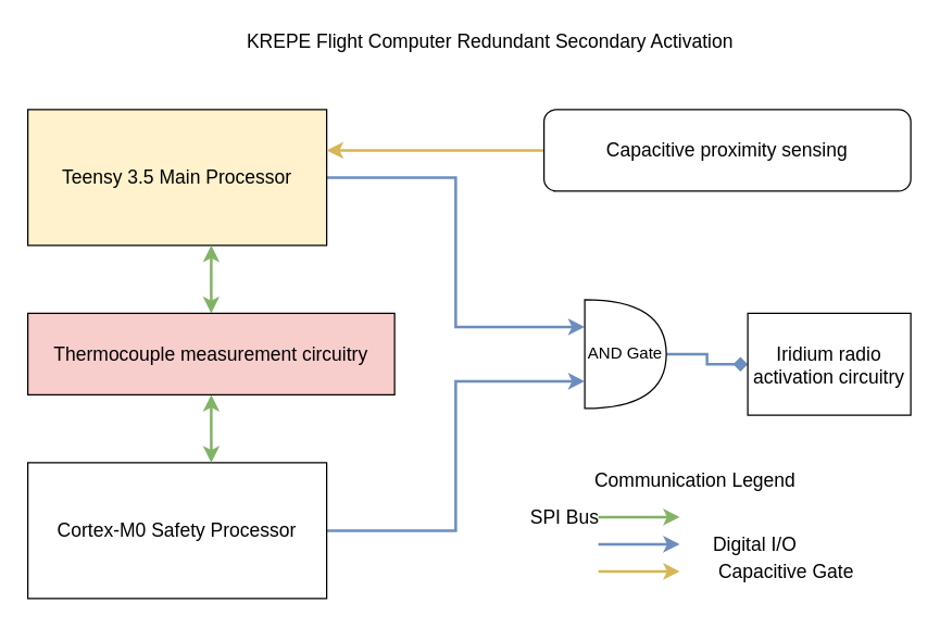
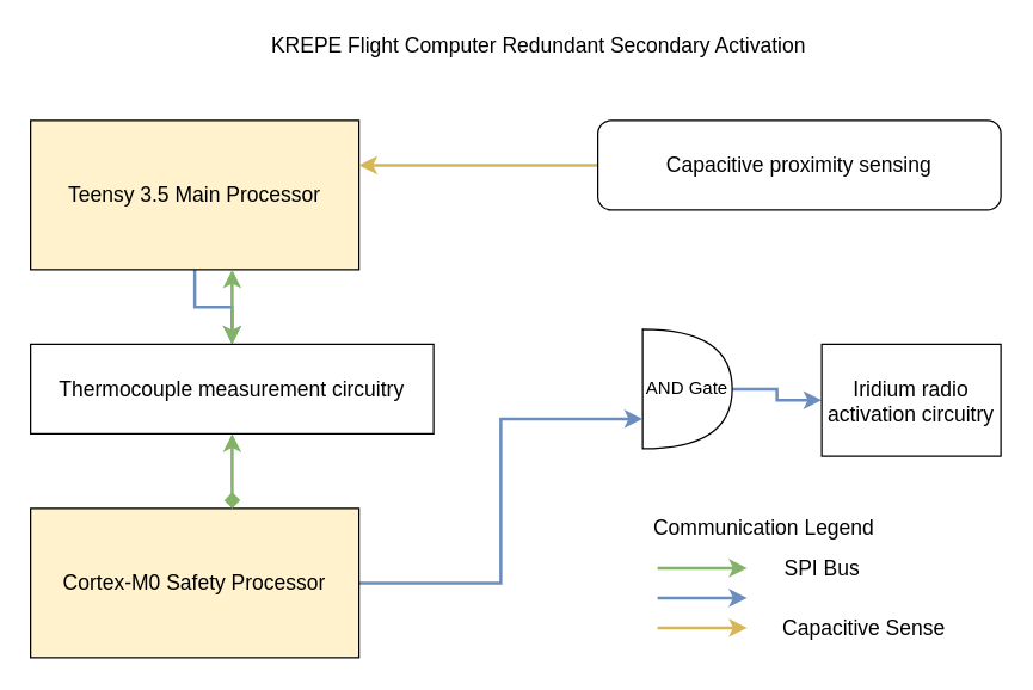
- <mxCell id="2" style="edgeStyle=orthogonalEdgeStyle;rounded=0;orthogonalLoop=1;jettySize=auto;html=1;entryX=0;entryY=0.25;entryDx=0;entryDy=0;entryPerimeter=0;startArrow=none;startFill=0;fontSize=14;fillColor=#dae8fc;strokeColor=#6c8ebf;strokeWidth=2;" edge="1" parent="1" source="3" target="6"><mxGeometry relative="1" as="geometry" /></mxCell>
+ <mxCell id="2" style="edgeStyle=orthogonalEdgeStyle;rounded=0;orthogonalLoop=1;jettySize=auto;html=1;startArrow=none;startFill=0;fontSize=14;fillColor=#dae8fc;strokeColor=#6c8ebf;strokeWidth=2;" edge="1" parent="1" source="3" target="11"><mxGeometry relative="1" as="geometry" /></mxCell>
- <mxCell id="11" value="Thermocouple measurement circuitry" style="rounded=0;whiteSpace=wrap;html=1;fontSize=14;fillColor=#f8cecc;" vertex="1" parent="1"><mxGeometry x="20" y="230" width="270" height="60" as="geometry" /></mxCell>
+ <mxCell id="11" value="Thermocouple measurement circuitry" style="rounded=0;whiteSpace=wrap;html=1;fontSize=14;" vertex="1" parent="1"><mxGeometry x="20" y="230" width="270" height="60" as="geometry" /></mxCell>
- <mxCell id="5" style="edgeStyle=orthogonalEdgeStyle;rounded=0;orthogonalLoop=1;jettySize=auto;html=1;entryX=0;entryY=0.5;entryDx=0;entryDy=0;startArrow=none;startFill=0;fontSize=14;strokeWidth=2;fillColor=#dae8fc;strokeColor=#6c8ebf;endArrow=diamond;" edge="1" parent="1" source="6" target="12"><mxGeometry relative="1" as="geometry" /></mxCell>
+ <mxCell id="5" style="edgeStyle=orthogonalEdgeStyle;rounded=0;orthogonalLoop=1;jettySize=auto;html=1;entryX=0;entryY=0.5;entryDx=0;entryDy=0;startArrow=none;startFill=0;fontSize=14;strokeWidth=2;fillColor=#dae8fc;strokeColor=#6c8ebf;" edge="1" parent="1" source="6" target="12"><mxGeometry relative="1" as="geometry" /></mxCell>
- <mxCell id="9" style="edgeStyle=orthogonalEdgeStyle;rounded=0;orthogonalLoop=1;jettySize=auto;html=1;entryX=0.614;entryY=0;entryDx=0;entryDy=0;entryPerimeter=0;fontSize=14;startArrow=classic;startFill=1;strokeWidth=2;fillColor=#d5e8d4;strokeColor=#82b366;" edge="1" parent="1" source="11" target="8"><mxGeometry relative="1" as="geometry" /></mxCell>
+ <mxCell id="9" style="edgeStyle=orthogonalEdgeStyle;rounded=0;orthogonalLoop=1;jettySize=auto;html=1;entryX=0.614;entryY=0;entryDx=0;entryDy=0;entryPerimeter=0;fontSize=14;startArrow=classic;startFill=1;strokeWidth=2;fillColor=#d5e8d4;strokeColor=#82b366;endArrow=diamond;" edge="1" parent="1" source="11" target="8"><mxGeometry relative="1" as="geometry" /></mxCell>
- <mxCell id="19" value="SPI Bus" style="text;html=1;align=center;verticalAlign=middle;resizable=0;points=[];autosize=1;fontSize=14;" vertex="1" parent="1"><mxGeometry x="380" y="370" width="70" height="20" as="geometry" /></mxCell>
+ <mxCell id="19" value="SPI Bus" style="text;html=1;align=center;verticalAlign=middle;resizable=0;points=[];autosize=1;fontSize=14;" vertex="1" parent="1"><mxGeometry x="515" y="370" width="70" height="20" as="geometry" /></mxCell>
- <mxCell id="8" value="Cortex-M0 Safety Processor" style="rounded=0;whiteSpace=wrap;html=1;fontSize=14;" vertex="1" parent="1"><mxGeometry x="20" y="340" width="220" height="100" as="geometry" /></mxCell>
+ <mxCell id="8" value="Cortex-M0 Safety Processor" style="rounded=0;whiteSpace=wrap;html=1;fontSize=14;fillColor=#fff2cc;" vertex="1" parent="1"><mxGeometry x="20" y="340" width="220" height="100" as="geometry" /></mxCell>
- <mxCell id="20" value="Digital I/O" style="text;html=1;align=center;verticalAlign=middle;resizable=0;points=[];autosize=1;fontSize=14;" vertex="1" parent="1"><mxGeometry x="515" y="390" width="80" height="20" as="geometry" /></mxCell>
- <mxCell id="21" value="Capacitive Gate " style="text;html=1;align=center;verticalAlign=middle;resizable=0;points=[];autosize=1;fontSize=14;" vertex="1" parent="1"><mxGeometry x="518" y="410" width="120" height="20" as="geometry" /></mxCell>
+ <mxCell id="21" value="Capacitive Sense " style="text;html=1;align=center;verticalAlign=middle;resizable=0;points=[];autosize=1;fontSize=14;" vertex="1" parent="1"><mxGeometry x="518" y="410" width="120" height="20" as="geometry" /></mxCell>
